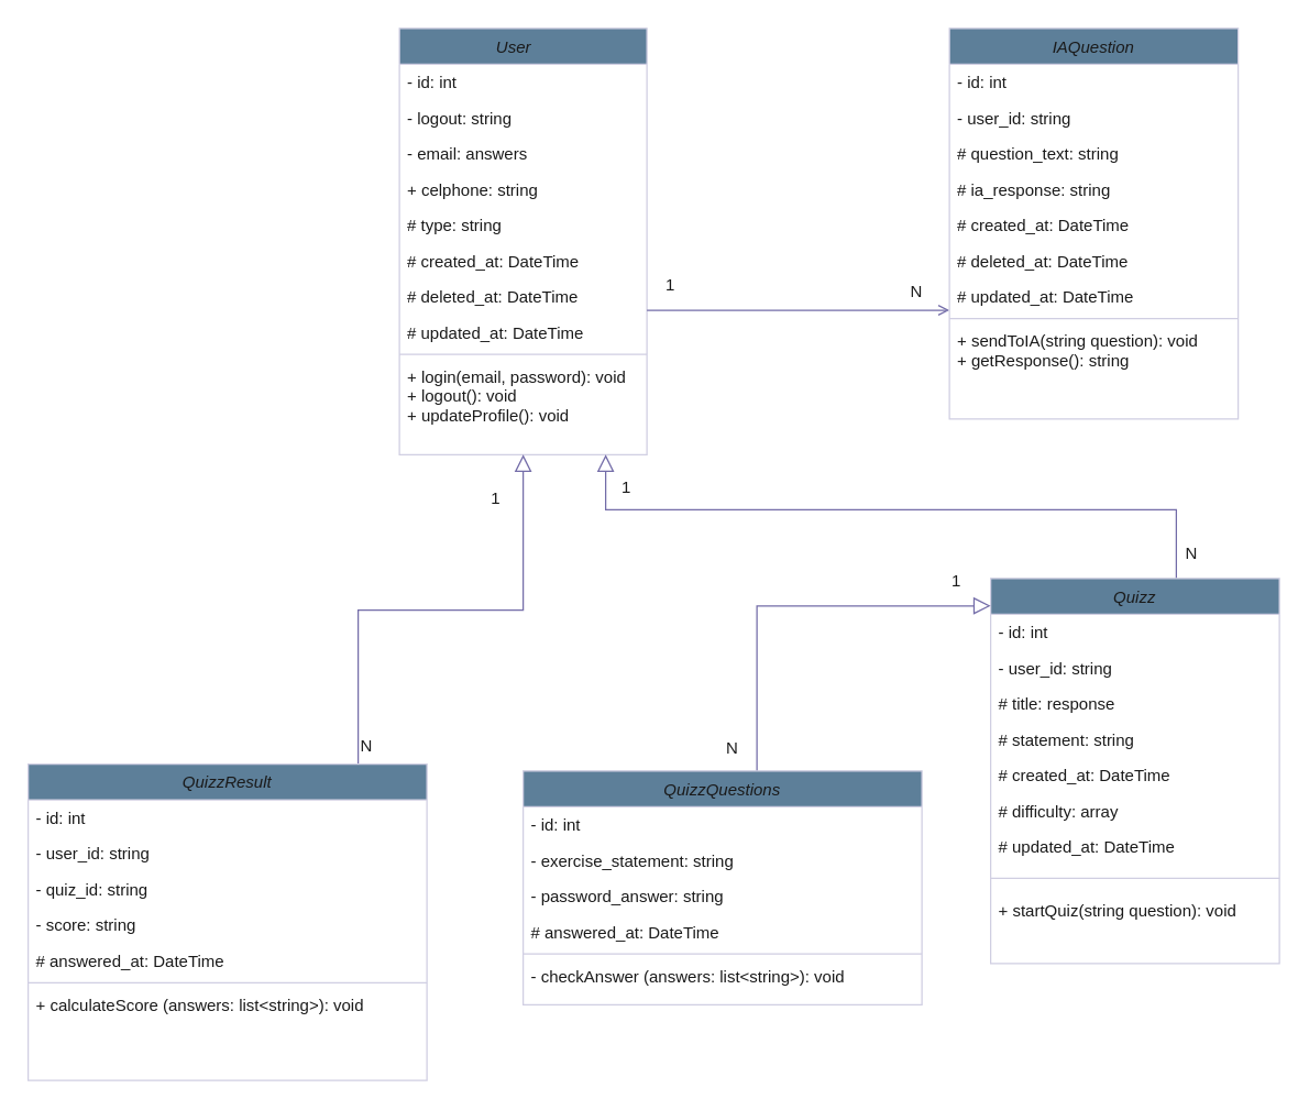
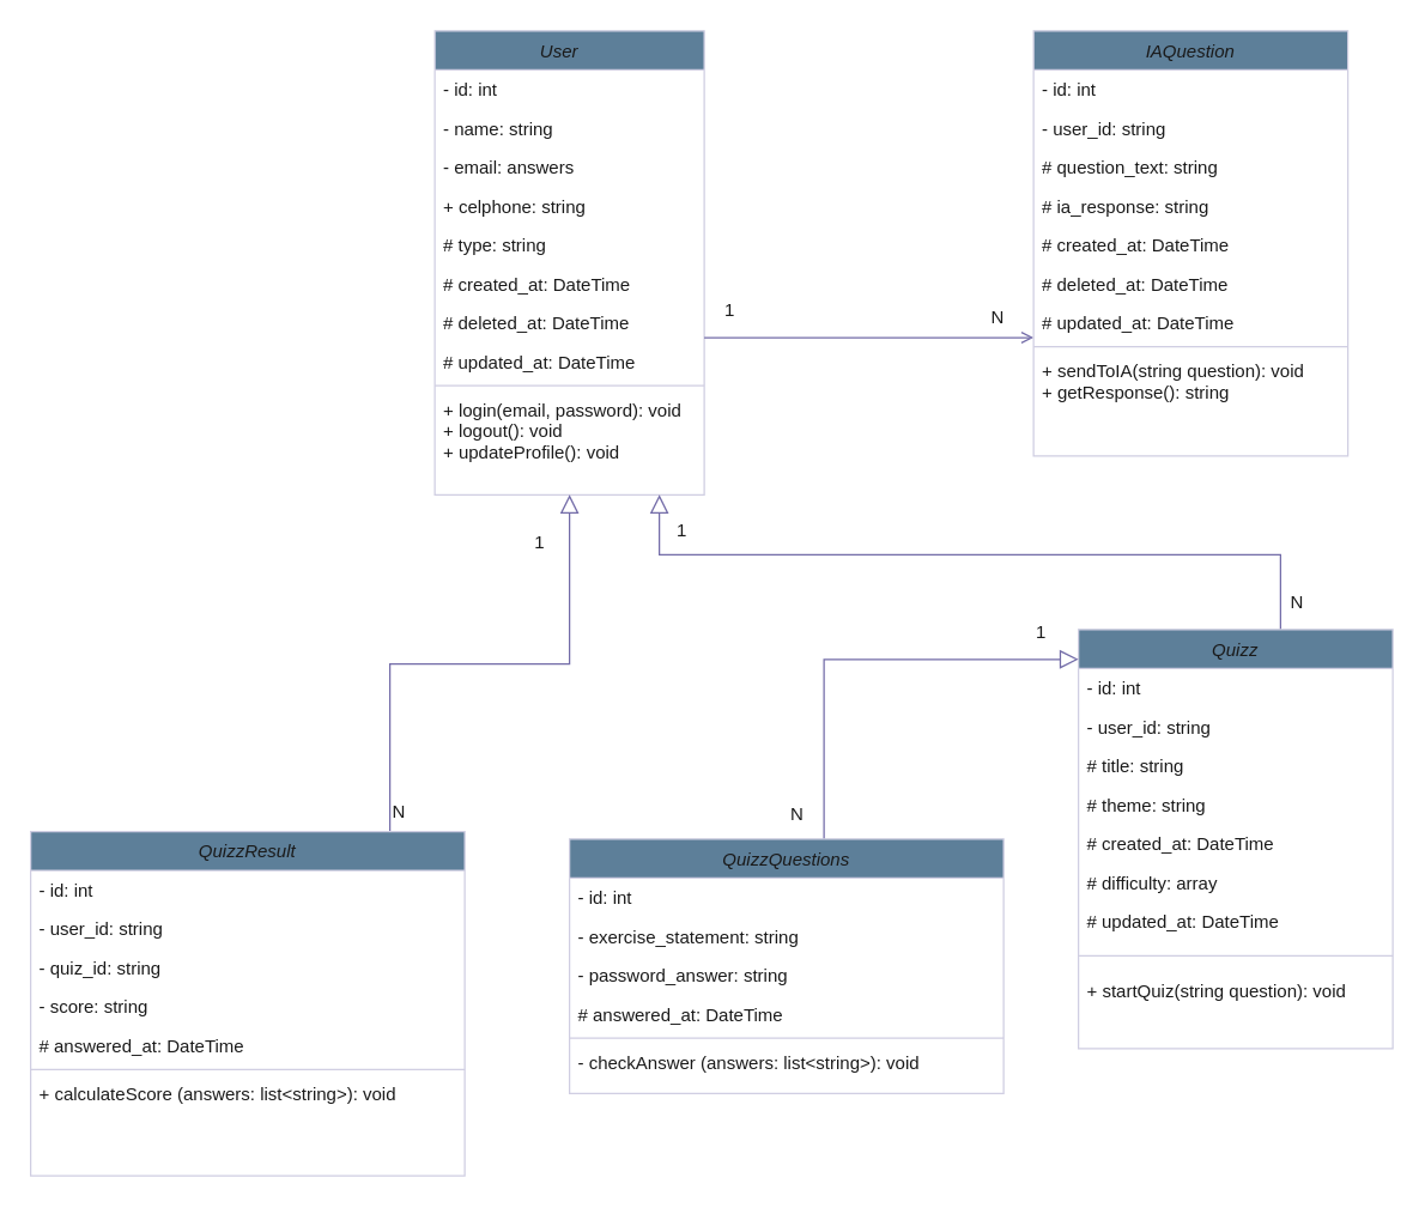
- <mxCell id="4" value="- logout: string" style="text;align=left;verticalAlign=top;spacingLeft=4;spacingRight=4;overflow=hidden;rotatable=0;points=[[0,0.5],[1,0.5]];portConstraint=eastwest;rounded=0;shadow=0;html=0;labelBackgroundColor=none;fontColor=#1A1A1A;" vertex="1" parent="2"><mxGeometry y="52" width="180" height="26" as="geometry" /></mxCell>
+ <mxCell id="4" value="- name: string" style="text;align=left;verticalAlign=top;spacingLeft=4;spacingRight=4;overflow=hidden;rotatable=0;points=[[0,0.5],[1,0.5]];portConstraint=eastwest;rounded=0;shadow=0;html=0;labelBackgroundColor=none;fontColor=#1A1A1A;" vertex="1" parent="2"><mxGeometry y="52" width="180" height="26" as="geometry" /></mxCell>
- <mxCell id="41" value="# title: response" style="text;align=left;verticalAlign=top;spacingLeft=4;spacingRight=4;overflow=hidden;rotatable=0;points=[[0,0.5],[1,0.5]];portConstraint=eastwest;rounded=0;shadow=0;html=0;labelBackgroundColor=none;fontColor=#1A1A1A;" vertex="1" parent="38"><mxGeometry y="78" width="210" height="26" as="geometry" /></mxCell>
+ <mxCell id="41" value="# title: string" style="text;align=left;verticalAlign=top;spacingLeft=4;spacingRight=4;overflow=hidden;rotatable=0;points=[[0,0.5],[1,0.5]];portConstraint=eastwest;rounded=0;shadow=0;html=0;labelBackgroundColor=none;fontColor=#1A1A1A;" vertex="1" parent="38"><mxGeometry y="78" width="210" height="26" as="geometry" /></mxCell>
- <mxCell id="42" value="# statement: string" style="text;align=left;verticalAlign=top;spacingLeft=4;spacingRight=4;overflow=hidden;rotatable=0;points=[[0,0.5],[1,0.5]];portConstraint=eastwest;rounded=0;shadow=0;html=0;labelBackgroundColor=none;fontColor=#1A1A1A;" vertex="1" parent="38"><mxGeometry y="104" width="210" height="26" as="geometry" /></mxCell>
+ <mxCell id="42" value="# theme: string" style="text;align=left;verticalAlign=top;spacingLeft=4;spacingRight=4;overflow=hidden;rotatable=0;points=[[0,0.5],[1,0.5]];portConstraint=eastwest;rounded=0;shadow=0;html=0;labelBackgroundColor=none;fontColor=#1A1A1A;" vertex="1" parent="38"><mxGeometry y="104" width="210" height="26" as="geometry" /></mxCell>
